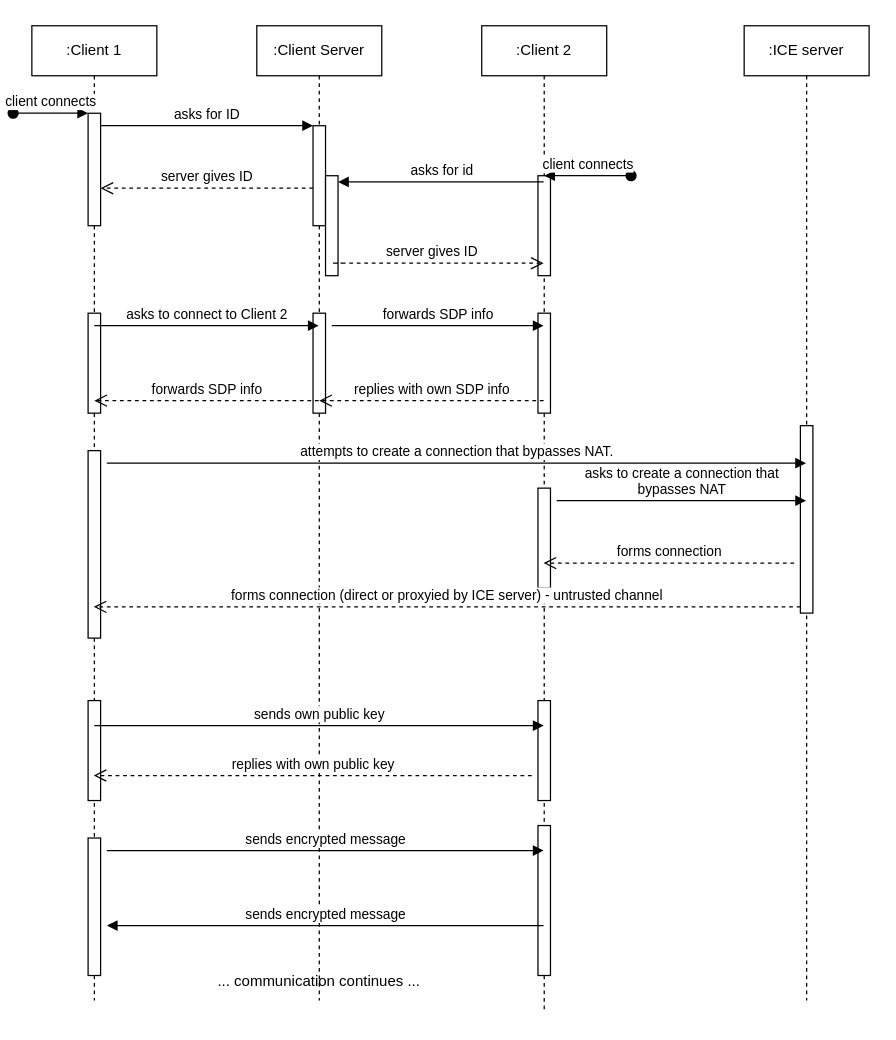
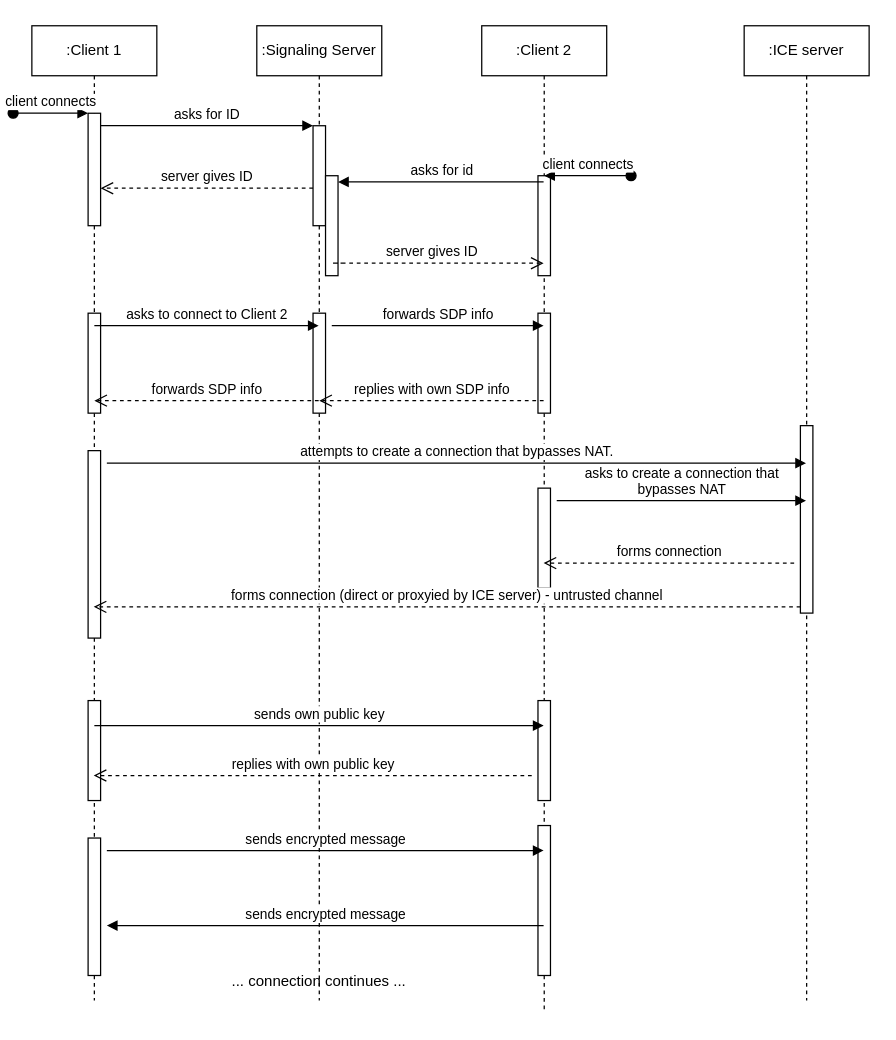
- <mxCell id="9" value=":Client Server" style="shape=umlLifeline;perimeter=lifelinePerimeter;whiteSpace=wrap;html=1;container=0;dropTarget=0;collapsible=0;recursiveResize=0;outlineConnect=0;portConstraint=eastwest;newEdgeStyle={&quot;edgeStyle&quot;:&quot;elbowEdgeStyle&quot;,&quot;elbow&quot;:&quot;vertical&quot;,&quot;curved&quot;:0,&quot;rounded&quot;:0};" vertex="1" parent="1"><mxGeometry x="200" y="20" width="100" height="780" as="geometry" /></mxCell>
+ <mxCell id="9" value=":Signaling Server" style="shape=umlLifeline;perimeter=lifelinePerimeter;whiteSpace=wrap;html=1;container=0;dropTarget=0;collapsible=0;recursiveResize=0;outlineConnect=0;portConstraint=eastwest;newEdgeStyle={&quot;edgeStyle&quot;:&quot;elbowEdgeStyle&quot;,&quot;elbow&quot;:&quot;vertical&quot;,&quot;curved&quot;:0,&quot;rounded&quot;:0};" vertex="1" parent="1"><mxGeometry x="200" y="20" width="100" height="780" as="geometry" /></mxCell>
- <mxCell id="38" value="... communication continues ..." style="text;html=1;align=center;verticalAlign=middle;whiteSpace=wrap;rounded=0;" vertex="1" parent="1"><mxGeometry x="130" y="770" width="240" height="30" as="geometry" /></mxCell>
+ <mxCell id="38" value="... connection continues ..." style="text;html=1;align=center;verticalAlign=middle;whiteSpace=wrap;rounded=0;" vertex="1" parent="1"><mxGeometry x="130" y="770" width="240" height="30" as="geometry" /></mxCell>
